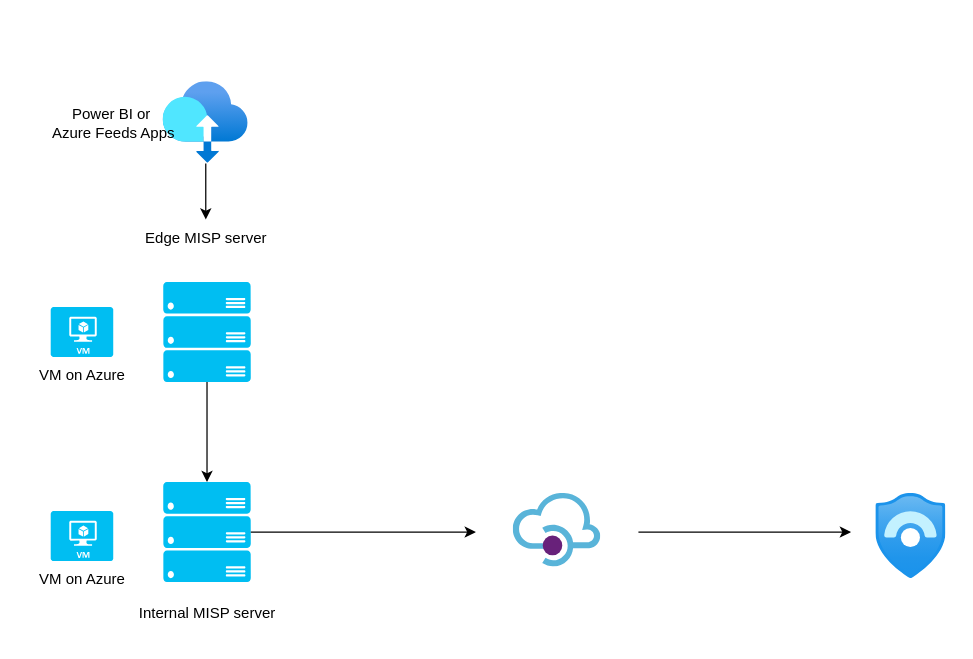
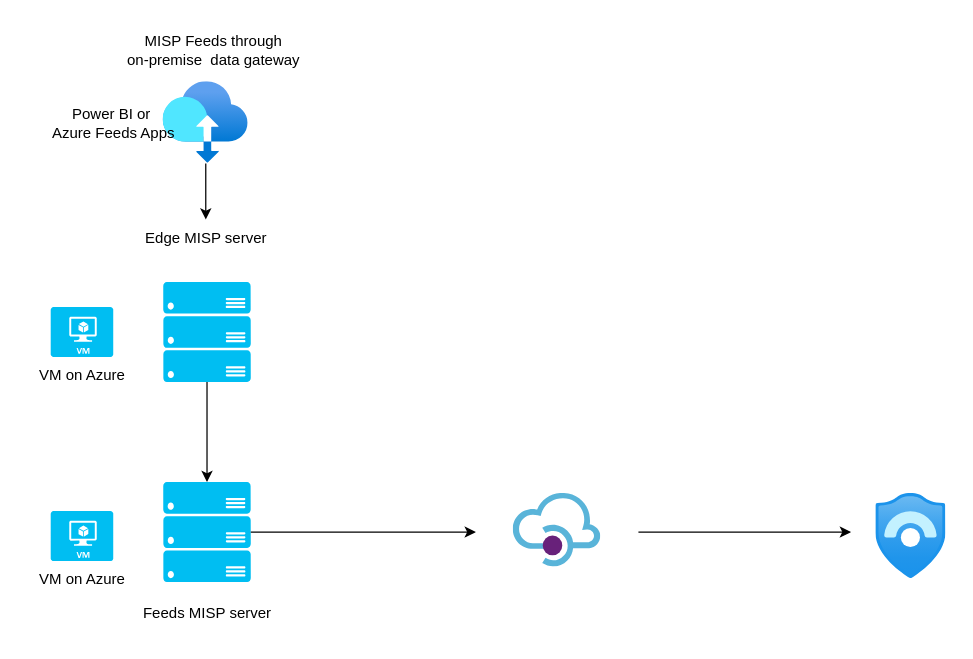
+ <mxCell id="17" value="MISP Feeds&amp;nbsp;through&lt;br&gt;on-premise&amp;nbsp; data gateway" style="text;html=1;align=center;verticalAlign=middle;resizable=0;points=[];autosize=1;strokeColor=none;fillColor=none;" vertex="1" parent="1"><mxGeometry x="90" y="20" width="160" height="40" as="geometry" /></mxCell>
- <mxCell id="7" value="Internal MISP server" style="text;html=1;align=center;verticalAlign=middle;resizable=0;points=[];autosize=1;strokeColor=none;fillColor=none;" vertex="1" parent="1"><mxGeometry x="100" y="475" width="130" height="30" as="geometry" /></mxCell>
+ <mxCell id="7" value="Feeds MISP server" style="text;html=1;align=center;verticalAlign=middle;resizable=0;points=[];autosize=1;strokeColor=none;fillColor=none;" vertex="1" parent="1"><mxGeometry x="100" y="475" width="130" height="30" as="geometry" /></mxCell>
